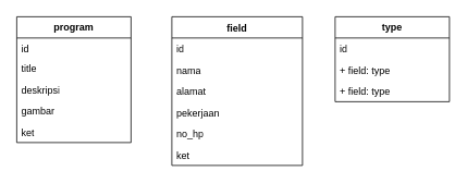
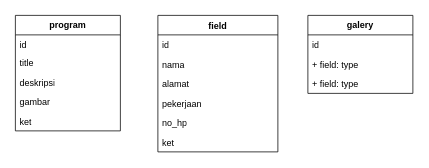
- <mxCell id="15" value="type" style="swimlane;fontStyle=1;childLayout=stackLayout;horizontal=1;startSize=26;fillColor=none;horizontalStack=0;resizeParent=1;resizeParentMax=0;resizeLast=0;collapsible=1;marginBottom=0;whiteSpace=wrap;html=1;" vertex="1" parent="1"><mxGeometry x="410" y="20" width="140" height="104" as="geometry" /></mxCell>
+ <mxCell id="15" value="galery" style="swimlane;fontStyle=1;childLayout=stackLayout;horizontal=1;startSize=26;fillColor=none;horizontalStack=0;resizeParent=1;resizeParentMax=0;resizeLast=0;collapsible=1;marginBottom=0;whiteSpace=wrap;html=1;" vertex="1" parent="1"><mxGeometry x="410" y="20" width="140" height="104" as="geometry" /></mxCell>
